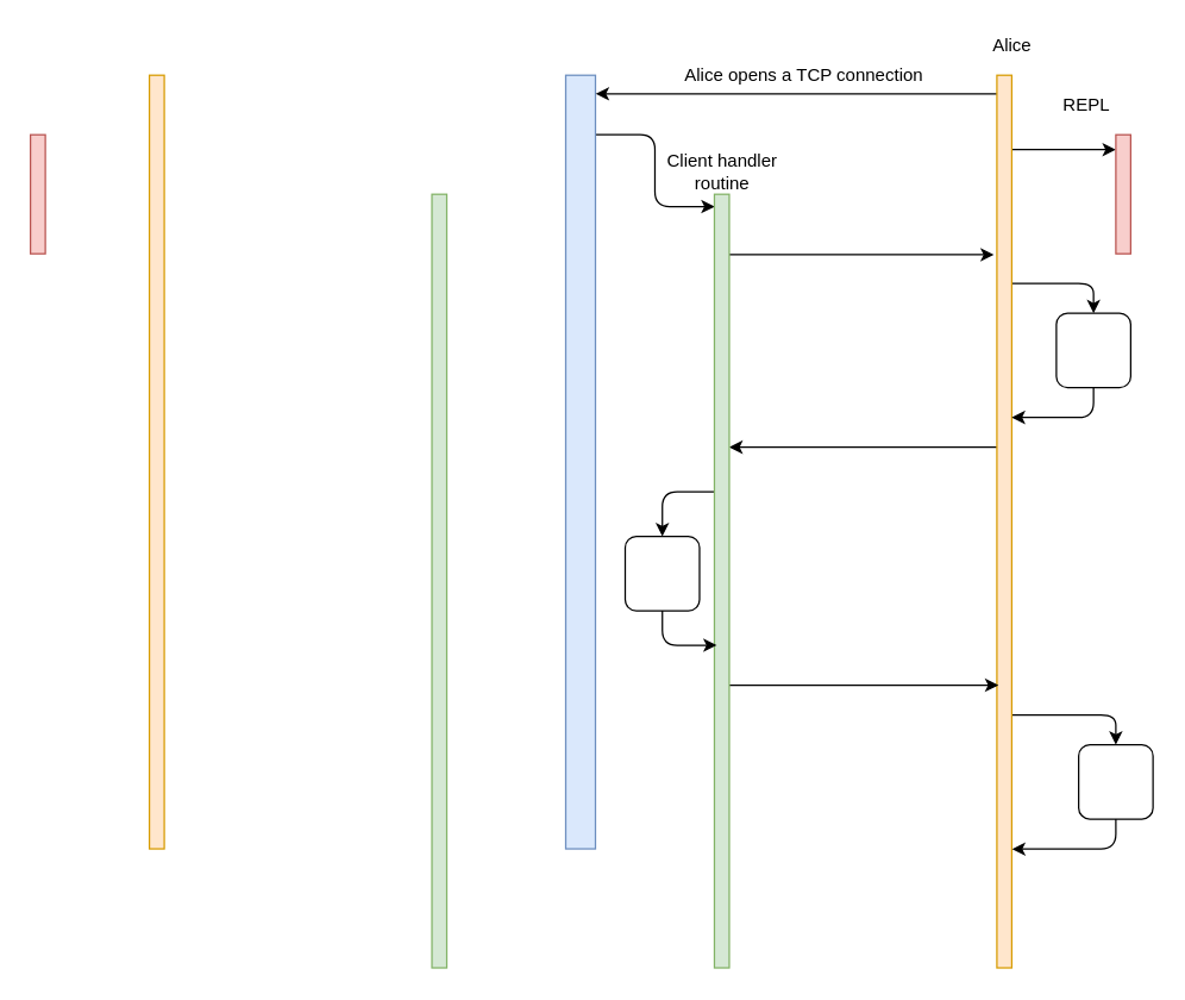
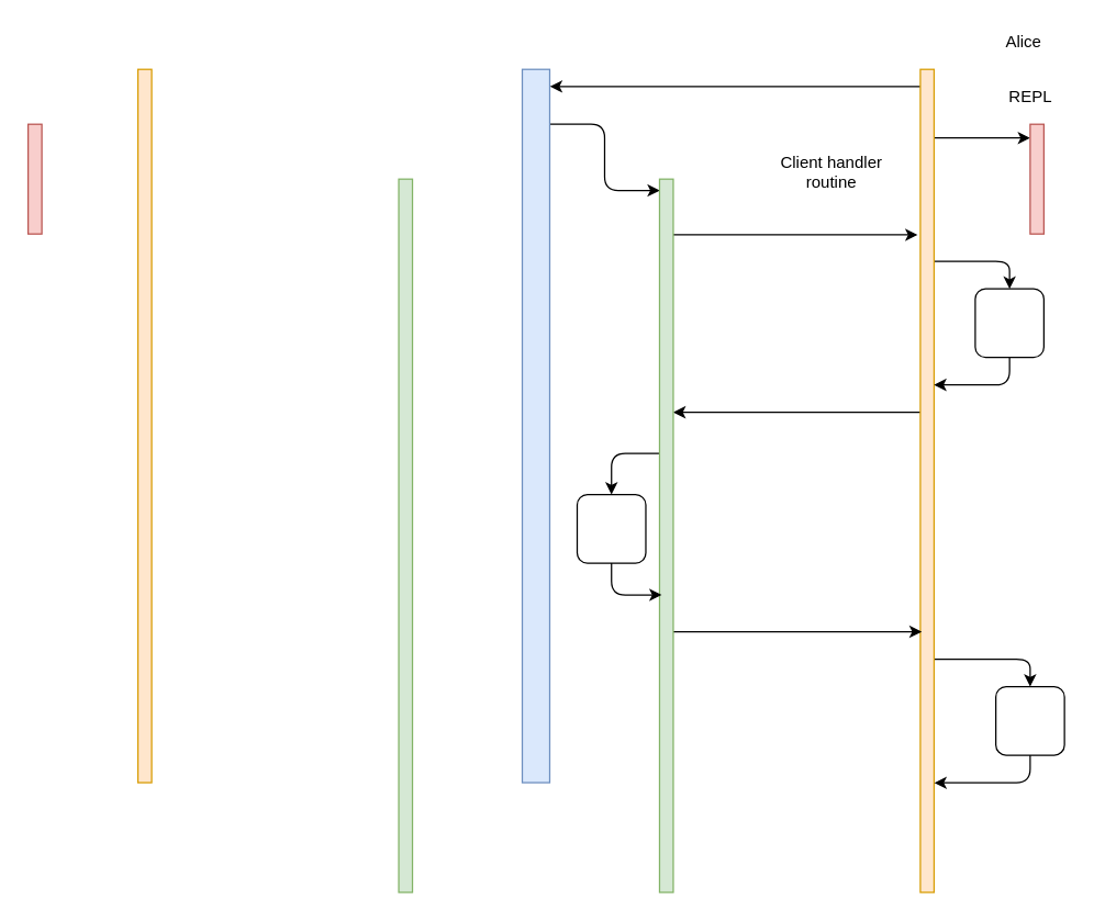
- <mxCell id="26" value="Alice" style="text;html=1;align=center;verticalAlign=middle;resizable=0;points=[];autosize=1;" vertex="1" parent="1"><mxGeometry x="660" y="20" width="40" height="20" as="geometry" /></mxCell>
+ <mxCell id="26" value="Alice" style="text;html=1;align=center;verticalAlign=middle;resizable=0;points=[];autosize=1;" vertex="1" parent="1"><mxGeometry x="725" y="20" width="40" height="20" as="geometry" /></mxCell>
- <mxCell id="24" value="Alice opens a TCP connection" style="text;html=1;align=center;verticalAlign=middle;resizable=0;points=[];autosize=1;" vertex="1" parent="1"><mxGeometry x="450" y="40" width="180" height="20" as="geometry" /></mxCell>
- <mxCell id="27" value="REPL" style="text;html=1;align=center;verticalAlign=middle;resizable=0;points=[];autosize=1;" vertex="1" parent="1"><mxGeometry x="705" y="60" width="50" height="20" as="geometry" /></mxCell>
+ <mxCell id="27" value="REPL" style="text;html=1;align=center;verticalAlign=middle;resizable=0;points=[];autosize=1;" vertex="1" parent="1"><mxGeometry x="725" y="60" width="50" height="20" as="geometry" /></mxCell>
- <mxCell id="25" value="&lt;div&gt;Client handler &lt;br&gt;&lt;/div&gt;&lt;div&gt;routine &lt;/div&gt;" style="text;html=1;align=center;verticalAlign=middle;resizable=0;points=[];autosize=1;" vertex="1" parent="1"><mxGeometry x="440" y="100" width="90" height="30" as="geometry" /></mxCell>
+ <mxCell id="25" value="&lt;div&gt;Client handler &lt;br&gt;&lt;/div&gt;&lt;div&gt;routine &lt;/div&gt;" style="text;html=1;align=center;verticalAlign=middle;resizable=0;points=[];autosize=1;" vertex="1" parent="1"><mxGeometry x="560" y="110" width="90" height="30" as="geometry" /></mxCell>
